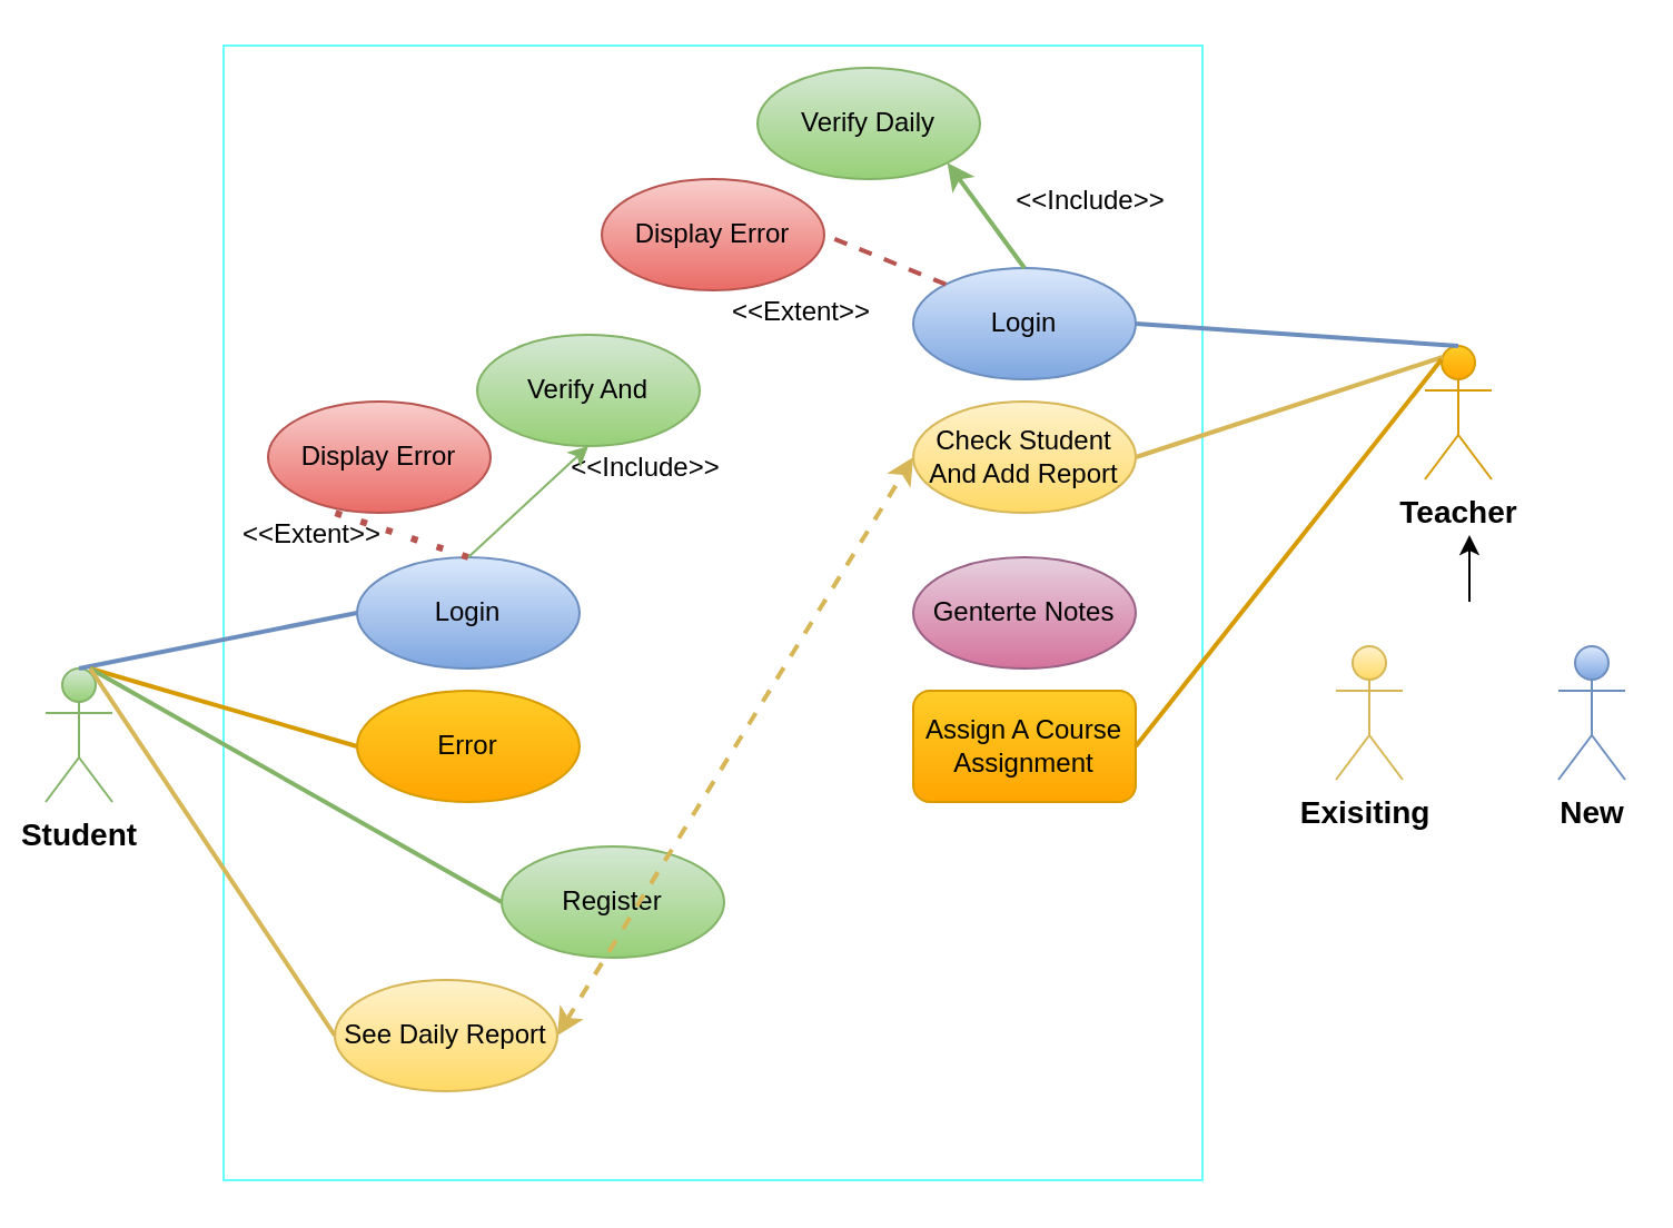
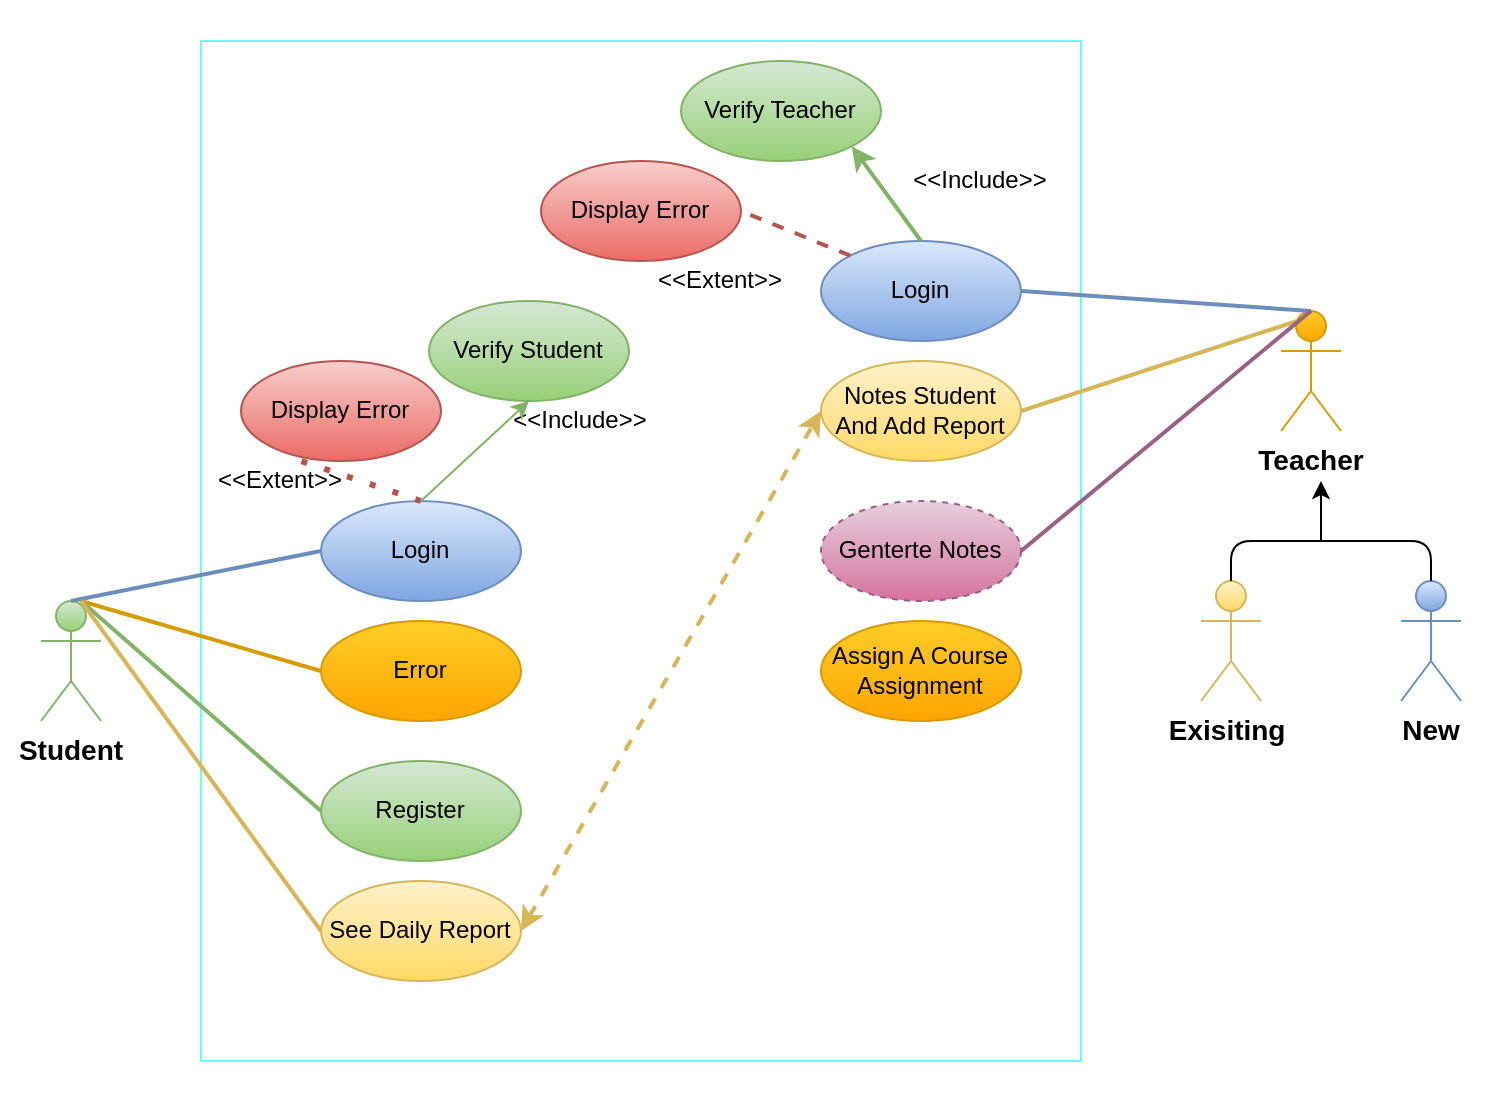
- <mxCell id="25" value="Verify Daily" style="ellipse;whiteSpace=wrap;html=1;align=center;verticalAlign=middle;fillColor=#d5e8d4;strokeColor=#82b366;gradientColor=#97d077;" vertex="1" parent="1"><mxGeometry x="340" y="30" width="100" height="50" as="geometry" /></mxCell>
+ <mxCell id="25" value="Verify Teacher" style="ellipse;whiteSpace=wrap;html=1;align=center;verticalAlign=middle;fillColor=#d5e8d4;strokeColor=#82b366;gradientColor=#97d077;" vertex="1" parent="1"><mxGeometry x="340" y="30" width="100" height="50" as="geometry" /></mxCell>
- <mxCell id="32" value="Verify And" style="ellipse;whiteSpace=wrap;html=1;align=center;verticalAlign=middle;fillColor=#d5e8d4;strokeColor=#82b366;gradientColor=#97d077;" vertex="1" parent="1"><mxGeometry x="214" y="150" width="100" height="50" as="geometry" /></mxCell>
+ <mxCell id="32" value="Verify Student" style="ellipse;whiteSpace=wrap;html=1;align=center;verticalAlign=middle;fillColor=#d5e8d4;strokeColor=#82b366;gradientColor=#97d077;" vertex="1" parent="1"><mxGeometry x="214" y="150" width="100" height="50" as="geometry" /></mxCell>
- <mxCell id="14" value="Check Student And Add Report" style="ellipse;whiteSpace=wrap;html=1;align=center;verticalAlign=middle;fillColor=#fff2cc;strokeColor=#d6b656;gradientColor=#ffd966;" vertex="1" parent="1"><mxGeometry x="410" y="180" width="100" height="50" as="geometry" /></mxCell>
+ <mxCell id="14" value="Notes Student And Add Report" style="ellipse;whiteSpace=wrap;html=1;align=center;verticalAlign=middle;fillColor=#fff2cc;strokeColor=#d6b656;gradientColor=#ffd966;" vertex="1" parent="1"><mxGeometry x="410" y="180" width="100" height="50" as="geometry" /></mxCell>
+ <mxCell id="19" value="" style="endArrow=none;html=1;verticalAlign=middle;exitX=1;exitY=0.5;exitDx=0;exitDy=0;entryX=0.5;entryY=0;entryDx=0;entryDy=0;entryPerimeter=0;gradientColor=#d5739d;fillColor=#e6d0de;strokeColor=#996185;strokeWidth=2;" edge="1" parent="1" source="15" target="4"><mxGeometry width="50" height="50" relative="1" as="geometry"><mxPoint x="520" y="215" as="sourcePoint" /><mxPoint x="657.5" y="171" as="targetPoint" /></mxGeometry></mxCell>
- <mxCell id="20" value="" style="endArrow=none;html=1;verticalAlign=middle;exitX=1;exitY=0.5;exitDx=0;exitDy=0;entryX=0.25;entryY=0.1;entryDx=0;entryDy=0;entryPerimeter=0;gradientColor=#ffa500;fillColor=#ffcd28;strokeColor=#d79b00;strokeWidth=2;" edge="1" parent="1" source="16" target="4"><mxGeometry width="50" height="50" relative="1" as="geometry"><mxPoint x="520" y="285" as="sourcePoint" /><mxPoint x="665" y="165" as="targetPoint" /></mxGeometry></mxCell>
+ <mxCell id="23" value="" style="endArrow=none;html=1;verticalAlign=middle;entryX=0.5;entryY=0;entryDx=0;entryDy=0;entryPerimeter=0;exitX=0.5;exitY=0;exitDx=0;exitDy=0;exitPerimeter=0;" edge="1" parent="1" source="21" target="22"><mxGeometry width="50" height="50" relative="1" as="geometry"><mxPoint x="600" y="260" as="sourcePoint" /><mxPoint x="720" y="260" as="targetPoint" /><Array as="points"><mxPoint x="615" y="270" /><mxPoint x="660" y="270" /><mxPoint x="715" y="270" /></Array></mxGeometry></mxCell>
- <mxCell id="15" value="Genterte Notes" style="ellipse;whiteSpace=wrap;html=1;align=center;verticalAlign=middle;gradientColor=#d5739d;fillColor=#e6d0de;strokeColor=#996185;" vertex="1" parent="1"><mxGeometry x="410" y="250" width="100" height="50" as="geometry" /></mxCell>
+ <mxCell id="15" value="Genterte Notes" style="ellipse;whiteSpace=wrap;html=1;align=center;verticalAlign=middle;gradientColor=#d5739d;fillColor=#e6d0de;strokeColor=#996185;dashed=1;" vertex="1" parent="1"><mxGeometry x="410" y="250" width="100" height="50" as="geometry" /></mxCell>
- <mxCell id="16" value="Assign A Course Assignment" style="whiteSpace=wrap;html=1;align=center;verticalAlign=middle;gradientColor=#ffa500;fillColor=#ffcd28;strokeColor=#d79b00;rounded=1;" vertex="1" parent="1"><mxGeometry x="410" y="310" width="100" height="50" as="geometry" /></mxCell>
+ <mxCell id="16" value="Assign A Course Assignment" style="ellipse;whiteSpace=wrap;html=1;align=center;verticalAlign=middle;gradientColor=#ffa500;fillColor=#ffcd28;strokeColor=#d79b00;" vertex="1" parent="1"><mxGeometry x="410" y="310" width="100" height="50" as="geometry" /></mxCell>
- <mxCell id="7" value="Register" style="ellipse;whiteSpace=wrap;html=1;align=center;gradientColor=#97d077;fillColor=#d5e8d4;strokeColor=#82b366;" vertex="1" parent="1"><mxGeometry x="225" y="380" width="100" height="50" as="geometry" /></mxCell>
+ <mxCell id="7" value="Register" style="ellipse;whiteSpace=wrap;html=1;align=center;gradientColor=#97d077;fillColor=#d5e8d4;strokeColor=#82b366;" vertex="1" parent="1"><mxGeometry x="160" y="380" width="100" height="50" as="geometry" /></mxCell>
- <mxCell id="8" value="See Daily Report" style="ellipse;whiteSpace=wrap;html=1;align=center;gradientColor=#ffd966;fillColor=#fff2cc;strokeColor=#d6b656;" vertex="1" parent="1"><mxGeometry x="150" y="440" width="100" height="50" as="geometry" /></mxCell>
+ <mxCell id="8" value="See Daily Report" style="ellipse;whiteSpace=wrap;html=1;align=center;gradientColor=#ffd966;fillColor=#fff2cc;strokeColor=#d6b656;" vertex="1" parent="1"><mxGeometry x="160" y="440" width="100" height="50" as="geometry" /></mxCell>
